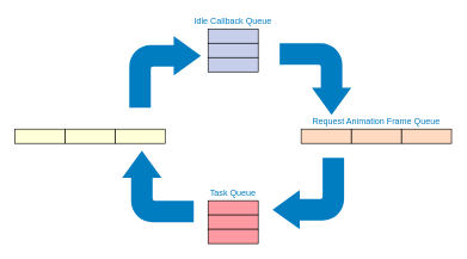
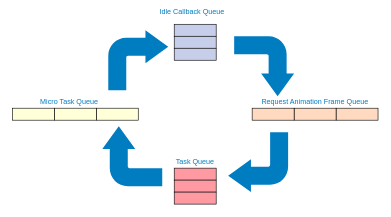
- <mxCell id="20" value="Idle Callback Queue" style="text;html=1;strokeColor=none;align=center;verticalAlign=middle;whiteSpace=wrap;rounded=0;fontColor=#007CC1;" vertex="1" parent="1"><mxGeometry x="230" width="190" height="20" as="geometry" y="20" /></mxCell>
+ <mxCell id="20" value="Idle Callback Queue" style="text;html=1;strokeColor=none;align=center;verticalAlign=middle;whiteSpace=wrap;rounded=0;fontColor=#007CC1;" vertex="1" parent="1"><mxGeometry x="225" y="10" width="190" height="20" as="geometry" /></mxCell>
+ <mxCell id="19" value="Micro Task Queue" style="text;html=1;strokeColor=none;align=center;verticalAlign=middle;whiteSpace=wrap;rounded=0;fontColor=#007CC1;" vertex="1" parent="1"><mxGeometry x="20" y="160" width="190" height="20" as="geometry" /></mxCell>
